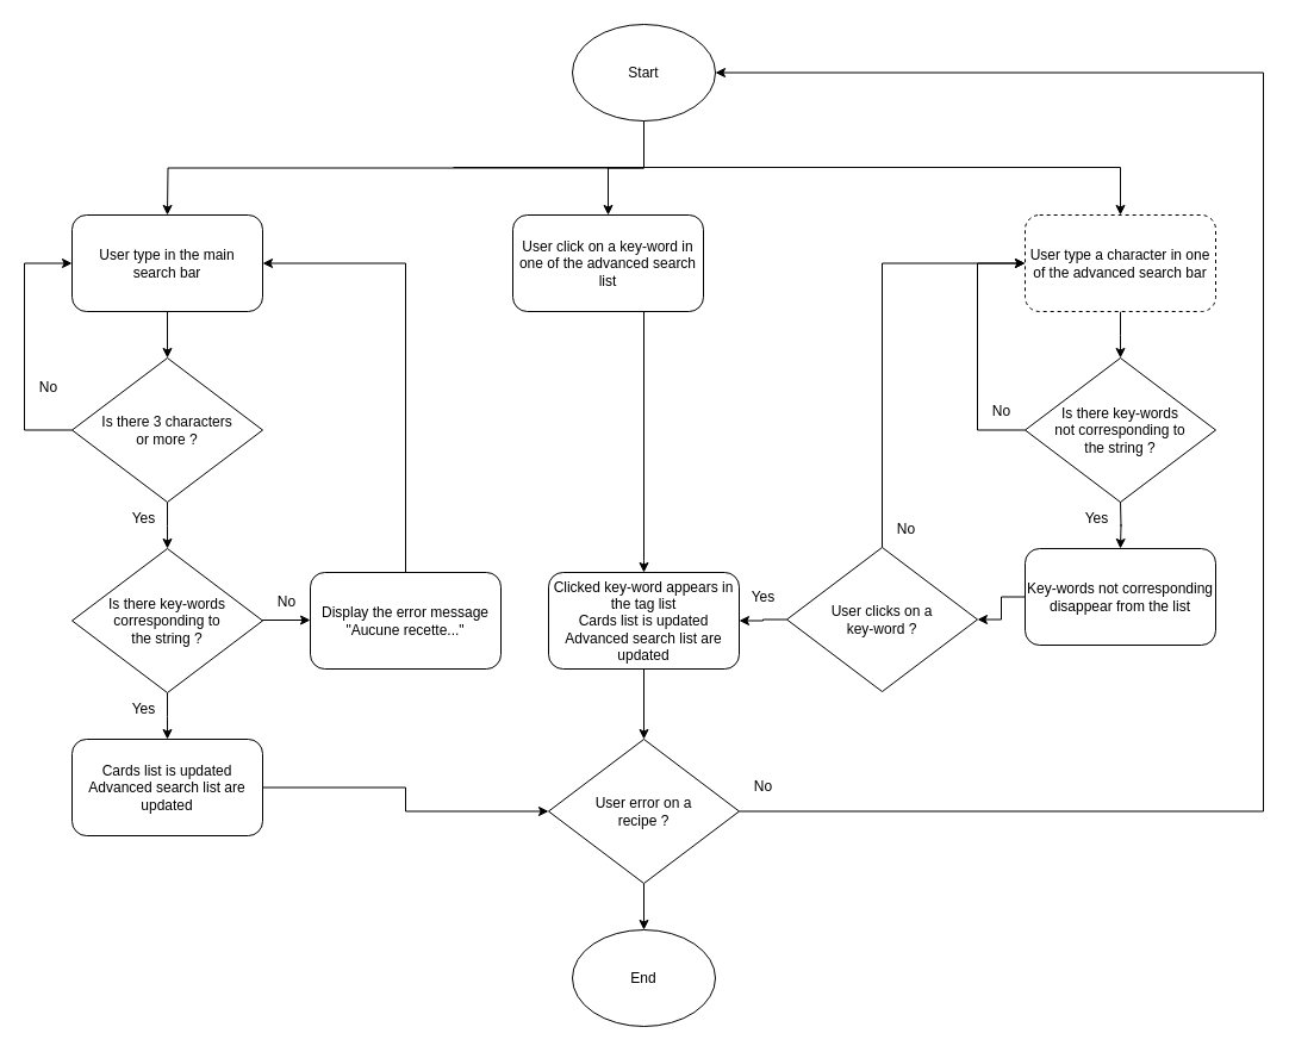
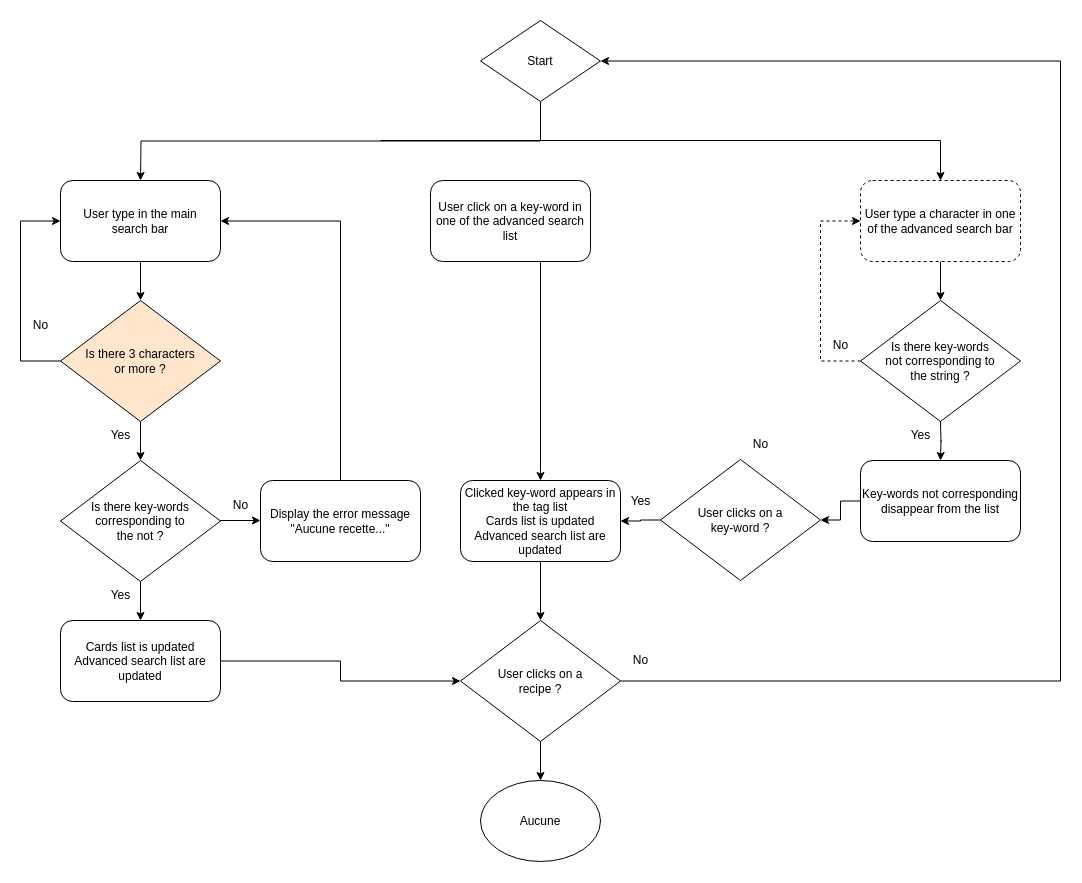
- <mxCell id="5" value="&lt;font style=&quot;font-size: 12px;&quot;&gt;Start&lt;/font&gt;" style="ellipse;whiteSpace=wrap;html=1;rounded=0;" parent="1" vertex="1"><mxGeometry x="480" y="20" width="120" height="81" as="geometry" /></mxCell>
+ <mxCell id="5" value="&lt;font style=&quot;font-size: 12px;&quot;&gt;Start&lt;/font&gt;" style="rhombus;whiteSpace=wrap;html=1;" parent="1" vertex="1"><mxGeometry x="480" y="20" width="120" height="81" as="geometry" /></mxCell>
- <mxCell id="4" style="edgeStyle=orthogonalEdgeStyle;rounded=0;orthogonalLoop=1;jettySize=auto;html=1;entryX=0.5;entryY=0;entryDx=0;entryDy=0;" parent="1" source="5" target="39" edge="1"><mxGeometry relative="1" as="geometry" /></mxCell>
- <mxCell id="30" style="edgeStyle=orthogonalEdgeStyle;rounded=0;orthogonalLoop=1;jettySize=auto;html=1;entryX=0;entryY=0.5;entryDx=0;entryDy=0;" parent="1" source="32" target="12" edge="1"><mxGeometry relative="1" as="geometry"><mxPoint x="740" y="220" as="targetPoint" /><Array as="points"><mxPoint x="740" y="220" /></Array></mxGeometry></mxCell>
- <mxCell id="25" style="edgeStyle=orthogonalEdgeStyle;rounded=0;orthogonalLoop=1;jettySize=auto;html=1;entryX=0;entryY=0.5;entryDx=0;entryDy=0;" parent="1" source="26" target="12" edge="1"><mxGeometry relative="1" as="geometry"><mxPoint x="850" y="230" as="targetPoint" /><Array as="points"><mxPoint x="820" y="360" /><mxPoint x="820" y="220" /></Array></mxGeometry></mxCell>
+ <mxCell id="25" style="edgeStyle=orthogonalEdgeStyle;rounded=0;orthogonalLoop=1;jettySize=auto;html=1;entryX=0;entryY=0.5;entryDx=0;entryDy=0;dashed=1;" parent="1" source="26" target="12" edge="1"><mxGeometry relative="1" as="geometry"><mxPoint x="850" y="230" as="targetPoint" /><Array as="points"><mxPoint x="820" y="360" /><mxPoint x="820" y="220" /></Array></mxGeometry></mxCell>
- <mxCell id="8" value="Is there 3 characters&lt;br&gt;or more ?" style="rhombus;whiteSpace=wrap;html=1;" parent="1" vertex="1"><mxGeometry x="60" y="300" width="160" height="121" as="geometry" /></mxCell>
+ <mxCell id="8" value="Is there 3 characters&lt;br&gt;or more ?" style="rhombus;whiteSpace=wrap;html=1;fillColor=#ffe6cc;" parent="1" vertex="1"><mxGeometry x="60" y="300" width="160" height="121" as="geometry" /></mxCell>
- <mxCell id="17" value="Is there key-words corresponding to&lt;br&gt;the string ?" style="rhombus;whiteSpace=wrap;html=1;" parent="1" vertex="1"><mxGeometry x="60" y="460" width="160" height="121" as="geometry" /></mxCell>
+ <mxCell id="17" value="Is there key-words corresponding to&lt;br&gt;the not ?" style="rhombus;whiteSpace=wrap;html=1;" parent="1" vertex="1"><mxGeometry x="60" y="460" width="160" height="121" as="geometry" /></mxCell>
- <mxCell id="43" value="User error on a&lt;br&gt;recipe ?" style="rhombus;whiteSpace=wrap;html=1;" parent="1" vertex="1"><mxGeometry x="460" y="620" width="160" height="121" as="geometry" /></mxCell>
+ <mxCell id="43" value="User clicks on a&lt;br&gt;recipe ?" style="rhombus;whiteSpace=wrap;html=1;" parent="1" vertex="1"><mxGeometry x="460" y="620" width="160" height="121" as="geometry" /></mxCell>
- <mxCell id="37" value="&lt;font style=&quot;font-size: 12px;&quot;&gt;End&lt;/font&gt;" style="ellipse;whiteSpace=wrap;html=1;rounded=0;" parent="1" vertex="1"><mxGeometry x="480" y="780" width="120" height="81" as="geometry" /></mxCell>
+ <mxCell id="37" value="&lt;font style=&quot;font-size: 12px;&quot;&gt;Aucune&lt;/font&gt;" style="ellipse;whiteSpace=wrap;html=1;rounded=0;" parent="1" vertex="1"><mxGeometry x="480" y="780" width="120" height="81" as="geometry" /></mxCell>
